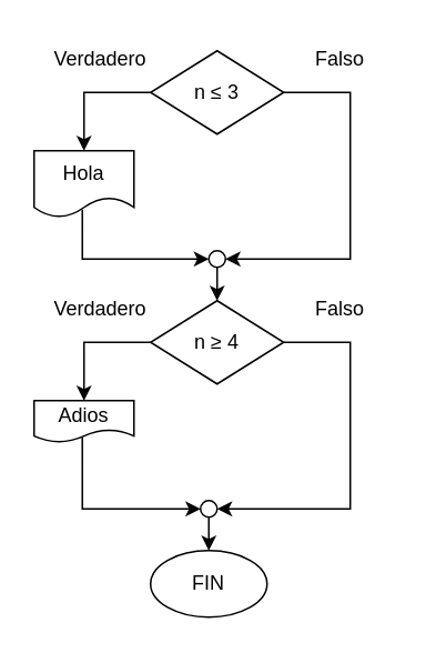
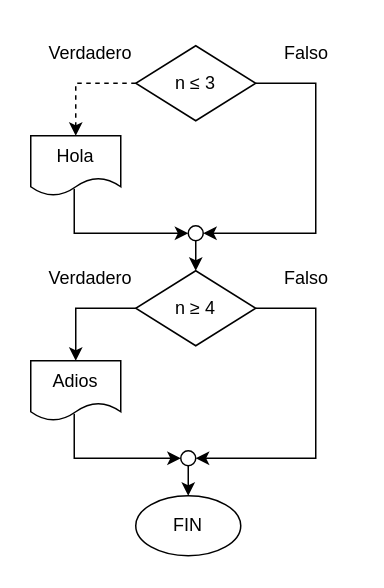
- <mxCell id="2" style="edgeStyle=orthogonalEdgeStyle;rounded=0;orthogonalLoop=1;jettySize=auto;html=1;exitX=0;exitY=0.5;exitDx=0;exitDy=0;entryX=0.5;entryY=0;entryDx=0;entryDy=0;" parent="1" source="4" target="5" edge="1"><mxGeometry relative="1" as="geometry" /></mxCell>
+ <mxCell id="2" style="edgeStyle=orthogonalEdgeStyle;rounded=0;orthogonalLoop=1;jettySize=auto;html=1;exitX=0;exitY=0.5;exitDx=0;exitDy=0;entryX=0.5;entryY=0;entryDx=0;entryDy=0;dashed=1;" parent="1" source="4" target="5" edge="1"><mxGeometry relative="1" as="geometry" /></mxCell>
- <mxCell id="15" value="Adios" style="shape=document;whiteSpace=wrap;html=1;boundedLbl=1;" vertex="1" parent="1"><mxGeometry x="20" y="240" width="60" height="25" as="geometry" /></mxCell>
+ <mxCell id="15" value="Adios" style="shape=document;whiteSpace=wrap;html=1;boundedLbl=1;" vertex="1" parent="1"><mxGeometry x="20" y="240" width="60" height="40" as="geometry" /></mxCell>
